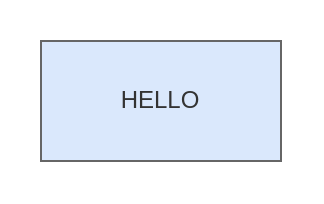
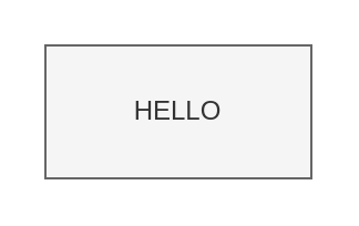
- <mxCell id="2" value="HELLO" style="rounded=0;whiteSpace=wrap;html=1;fillColor=#dae8fc;fontColor=#333333;strokeColor=#666666;" parent="1" vertex="1"><mxGeometry x="20" y="20" width="120" height="60" as="geometry" /></mxCell>
+ <mxCell id="2" value="HELLO" style="rounded=0;whiteSpace=wrap;html=1;fillColor=#f5f5f5;fontColor=#333333;strokeColor=#666666;" parent="1" vertex="1"><mxGeometry x="20" y="20" width="120" height="60" as="geometry" /></mxCell>
